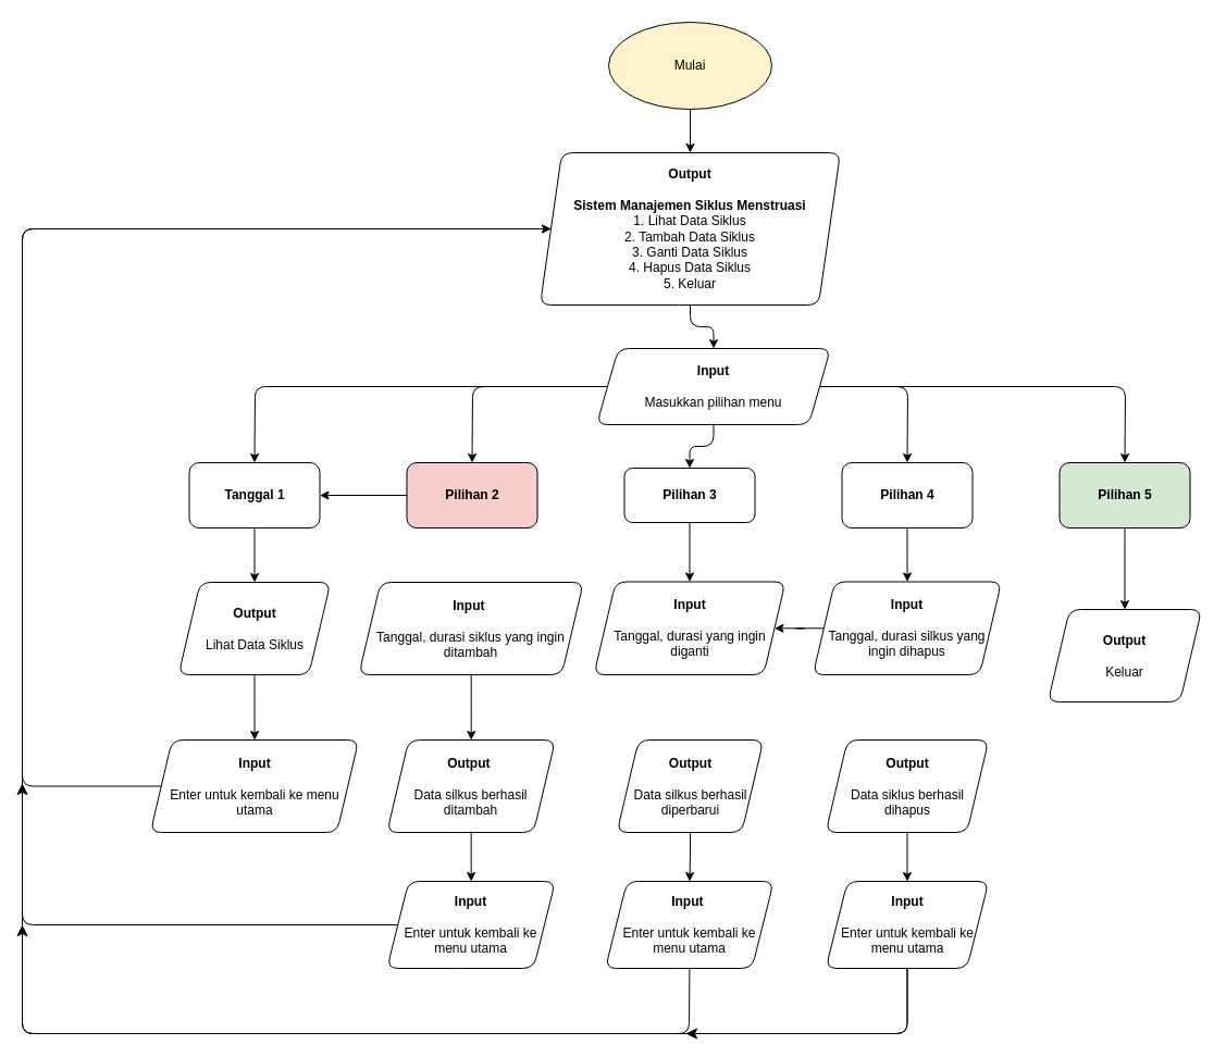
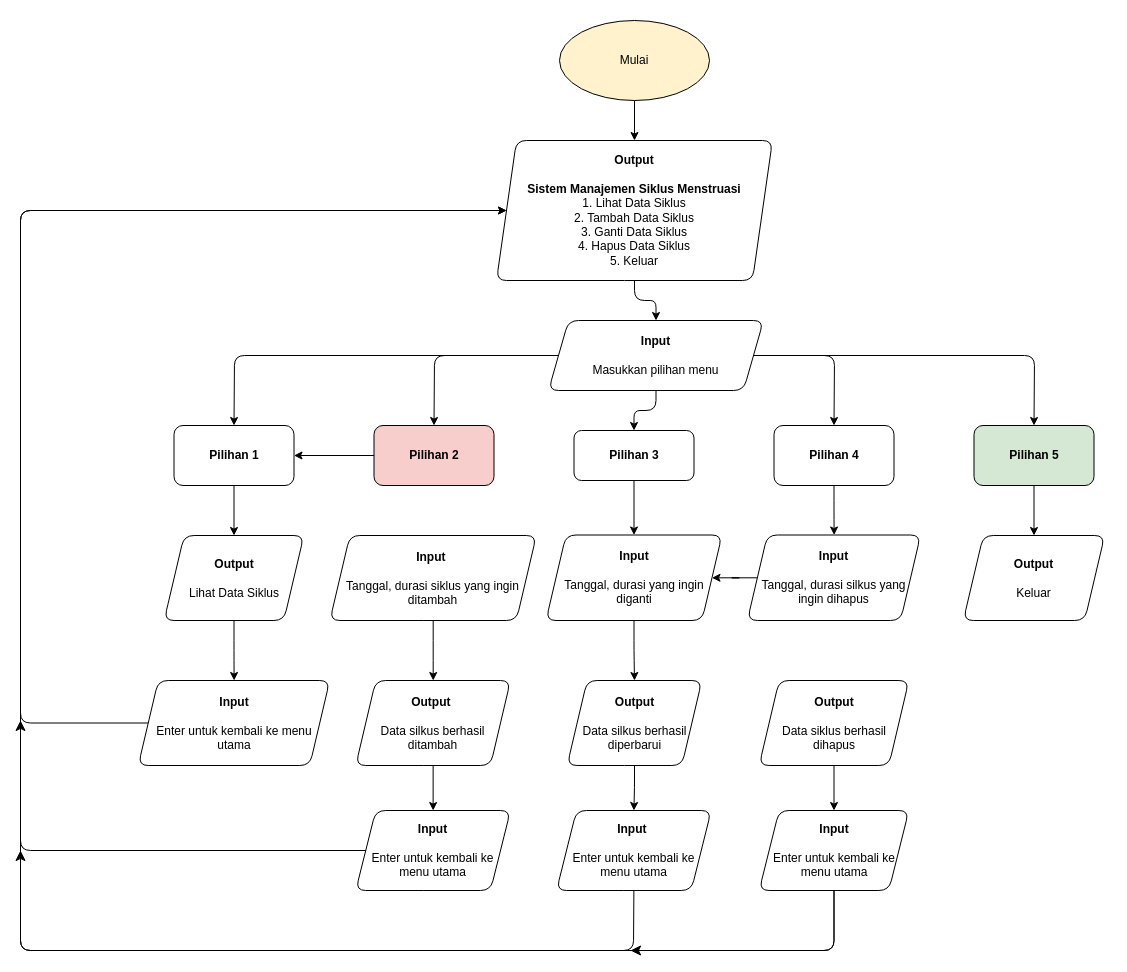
- <mxCell id="12" value="&lt;b&gt;Tanggal 1&lt;/b&gt;" style="whiteSpace=wrap;html=1;labelBackgroundColor=none;rounded=1;" parent="1" vertex="1"><mxGeometry x="173.5" y="425" width="120" height="60" as="geometry" /></mxCell>
+ <mxCell id="12" value="&lt;b&gt;Pilihan 1&lt;/b&gt;" style="whiteSpace=wrap;html=1;labelBackgroundColor=none;rounded=1;" parent="1" vertex="1"><mxGeometry x="173.5" y="425" width="120" height="60" as="geometry" /></mxCell>
- <mxCell id="36" value="&lt;b&gt;Output&lt;/b&gt;&lt;div&gt;&lt;br&gt;&lt;/div&gt;&lt;div&gt;Keluar&lt;/div&gt;" style="shape=parallelogram;perimeter=parallelogramPerimeter;whiteSpace=wrap;html=1;fixedSize=1;labelBackgroundColor=none;rounded=1;" parent="1" vertex="1"><mxGeometry x="962.81" y="560" width="141.38" height="85" as="geometry" /></mxCell>
+ <mxCell id="36" value="&lt;b&gt;Output&lt;/b&gt;&lt;div&gt;&lt;br&gt;&lt;/div&gt;&lt;div&gt;Keluar&lt;/div&gt;" style="shape=parallelogram;perimeter=parallelogramPerimeter;whiteSpace=wrap;html=1;fixedSize=1;labelBackgroundColor=none;rounded=1;" parent="1" vertex="1"><mxGeometry x="962.81" y="535" width="141.38" height="85" as="geometry" /></mxCell>
+ <mxCell id="26" value="" style="edgeStyle=orthogonalEdgeStyle;rounded=1;orthogonalLoop=1;jettySize=auto;html=1;labelBackgroundColor=none;fontColor=default;" parent="1" source="27" target="29" edge="1"><mxGeometry relative="1" as="geometry" /></mxCell>
